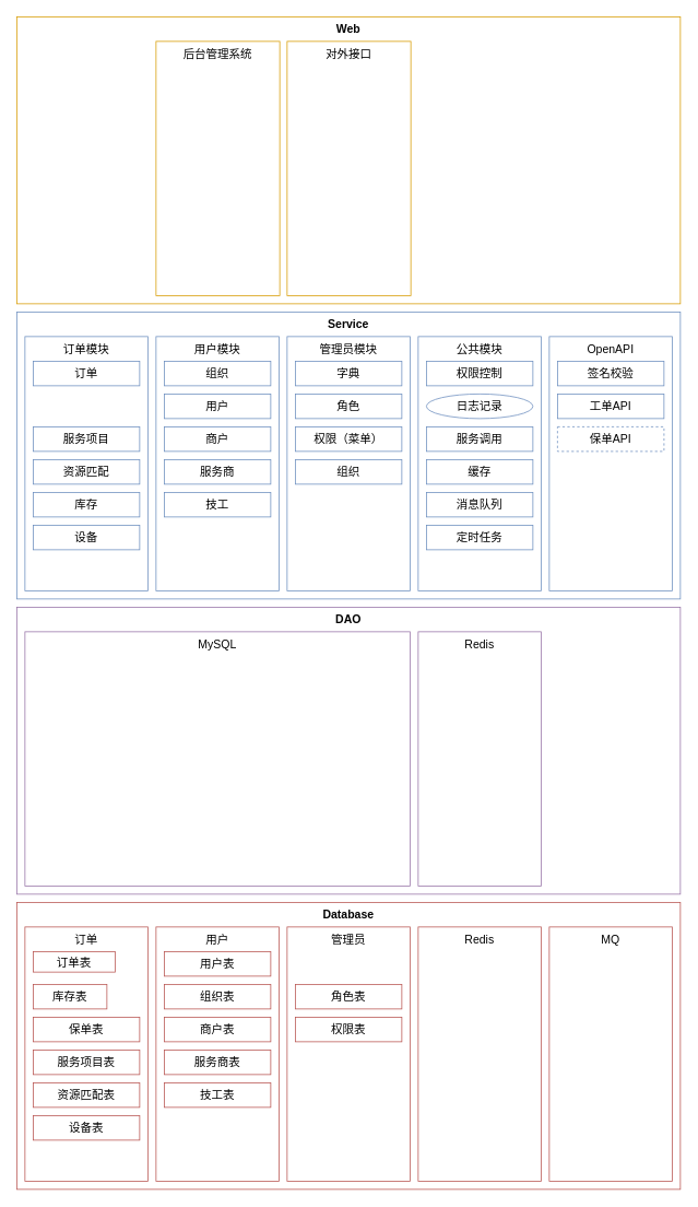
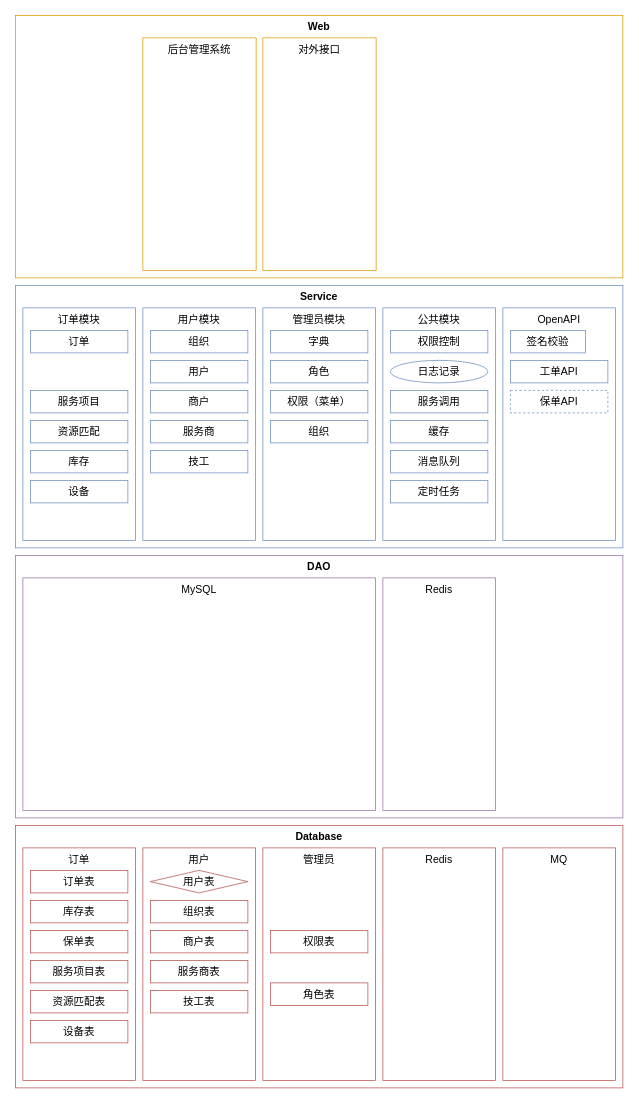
- <mxCell id="47" value="签名校验" style="rounded=0;whiteSpace=wrap;html=1;sketch=0;fontSize=14;align=center;strokeColor=#6c8ebf;fillColor=none;" vertex="1" parent="1"><mxGeometry x="680" y="440" width="130" height="30" as="geometry" /></mxCell>
+ <mxCell id="47" value="签名校验" style="rounded=0;whiteSpace=wrap;html=1;sketch=0;fontSize=14;align=center;strokeColor=#6c8ebf;fillColor=none;" vertex="1" parent="1"><mxGeometry x="680" y="440" width="100" height="30" as="geometry" /></mxCell>
- <mxCell id="29" value="订单表" style="rounded=0;whiteSpace=wrap;html=1;sketch=0;fontSize=14;align=center;strokeColor=#b85450;fillColor=none;" vertex="1" parent="1"><mxGeometry x="40" y="1160" width="100" height="25" as="geometry" /></mxCell>
+ <mxCell id="29" value="订单表" style="rounded=0;whiteSpace=wrap;html=1;sketch=0;fontSize=14;align=center;strokeColor=#b85450;fillColor=none;" vertex="1" parent="1"><mxGeometry x="40" y="1160" width="130" height="30" as="geometry" /></mxCell>
- <mxCell id="34" value="用户表" style="rounded=0;whiteSpace=wrap;html=1;sketch=0;fontSize=14;align=center;strokeColor=#b85450;fillColor=none;" vertex="1" parent="1"><mxGeometry x="200" y="1160" width="130" height="30" as="geometry" /></mxCell>
+ <mxCell id="34" value="用户表" style="rhombus;whiteSpace=wrap;html=1;sketch=0;fontSize=14;align=center;strokeColor=#b85450;fillColor=none;" vertex="1" parent="1"><mxGeometry x="200" y="1160" width="130" height="30" as="geometry" /></mxCell>
- <mxCell id="30" value="库存表" style="rounded=0;whiteSpace=wrap;html=1;sketch=0;fontSize=14;align=center;strokeColor=#b85450;fillColor=none;" vertex="1" parent="1"><mxGeometry x="40" y="1200" width="90" height="30" as="geometry" /></mxCell>
+ <mxCell id="30" value="库存表" style="rounded=0;whiteSpace=wrap;html=1;sketch=0;fontSize=14;align=center;strokeColor=#b85450;fillColor=none;" vertex="1" parent="1"><mxGeometry x="40" y="1200" width="130" height="30" as="geometry" /></mxCell>
- <mxCell id="40" value="角色表" style="rounded=0;whiteSpace=wrap;html=1;sketch=0;fontSize=14;align=center;strokeColor=#b85450;fillColor=none;" vertex="1" parent="1"><mxGeometry x="360" y="1200" width="130" height="30" as="geometry" /></mxCell>
+ <mxCell id="40" value="角色表" style="rounded=0;whiteSpace=wrap;html=1;sketch=0;fontSize=14;align=center;strokeColor=#b85450;fillColor=none;" vertex="1" parent="1"><mxGeometry x="360" y="1310" width="130" height="30" as="geometry" /></mxCell>
